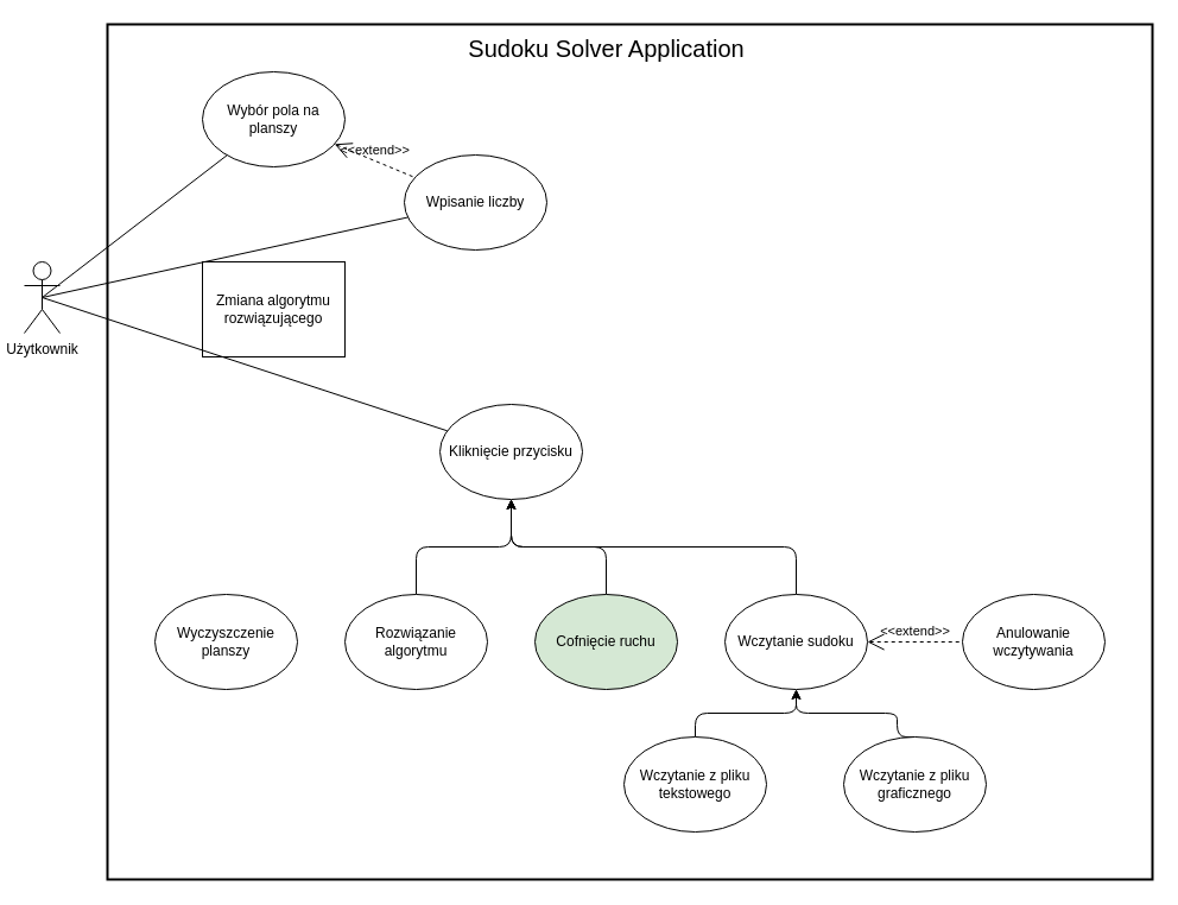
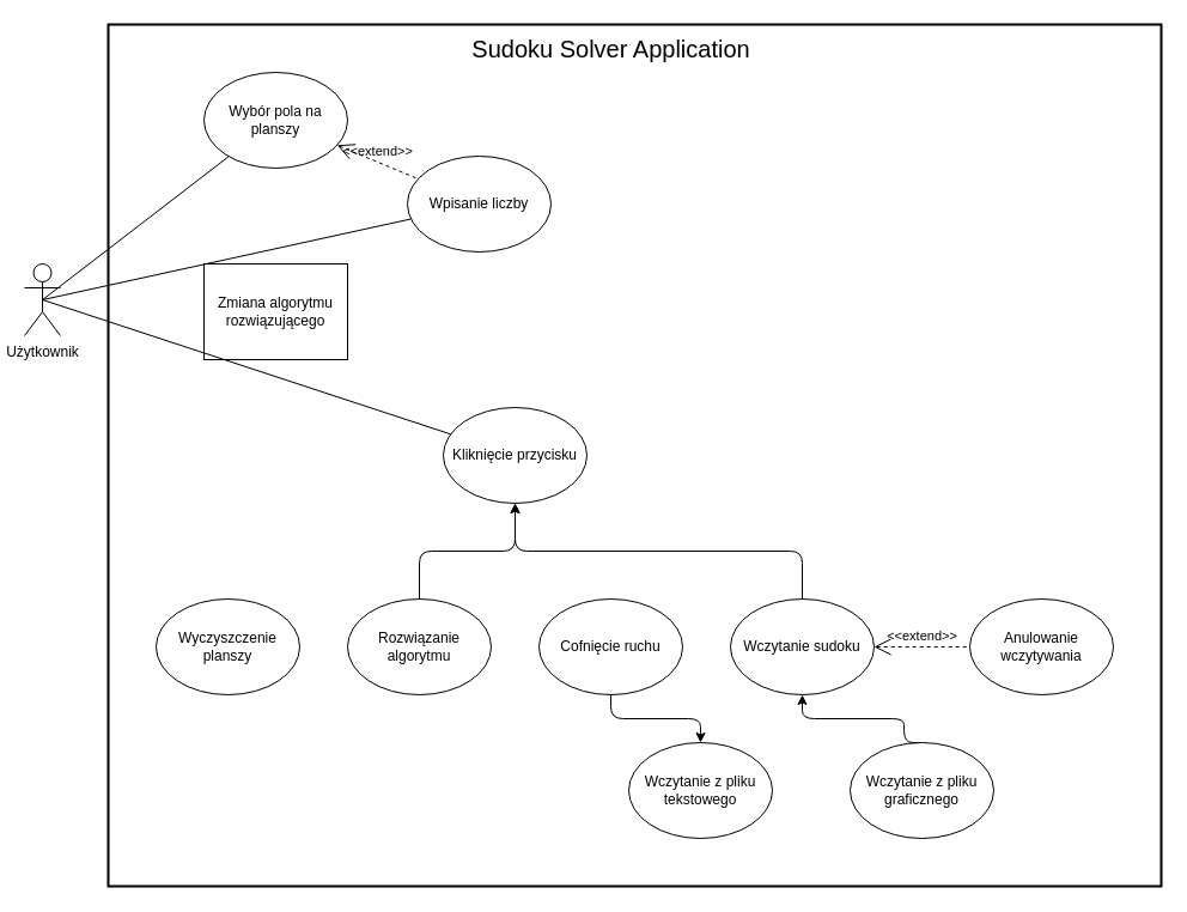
- <mxCell id="16" style="edgeStyle=orthogonalEdgeStyle;rounded=1;orthogonalLoop=1;jettySize=auto;html=1;entryX=0.5;entryY=1;entryDx=0;entryDy=0;" edge="1" parent="1" source="17" target="3"><mxGeometry relative="1" as="geometry" /></mxCell>
+ <mxCell id="16" style="edgeStyle=orthogonalEdgeStyle;rounded=1;orthogonalLoop=1;jettySize=auto;html=1;" edge="1" parent="1" source="17" target="8"><mxGeometry relative="1" as="geometry" /></mxCell>
- <mxCell id="17" value="Cofnięcie ruchu" style="ellipse;whiteSpace=wrap;html=1;fillColor=#d5e8d4;" vertex="1" parent="1"><mxGeometry x="450" y="500" width="120" height="80" as="geometry" /></mxCell>
+ <mxCell id="17" value="Cofnięcie ruchu" style="ellipse;whiteSpace=wrap;html=1;" vertex="1" parent="1"><mxGeometry x="450" y="500" width="120" height="80" as="geometry" /></mxCell>
- <mxCell id="7" value="" style="edgeStyle=orthogonalEdgeStyle;rounded=1;orthogonalLoop=1;jettySize=auto;html=1;exitX=0.5;exitY=0;exitDx=0;exitDy=0;" edge="1" parent="1" source="8" target="10"><mxGeometry relative="1" as="geometry" /></mxCell>
